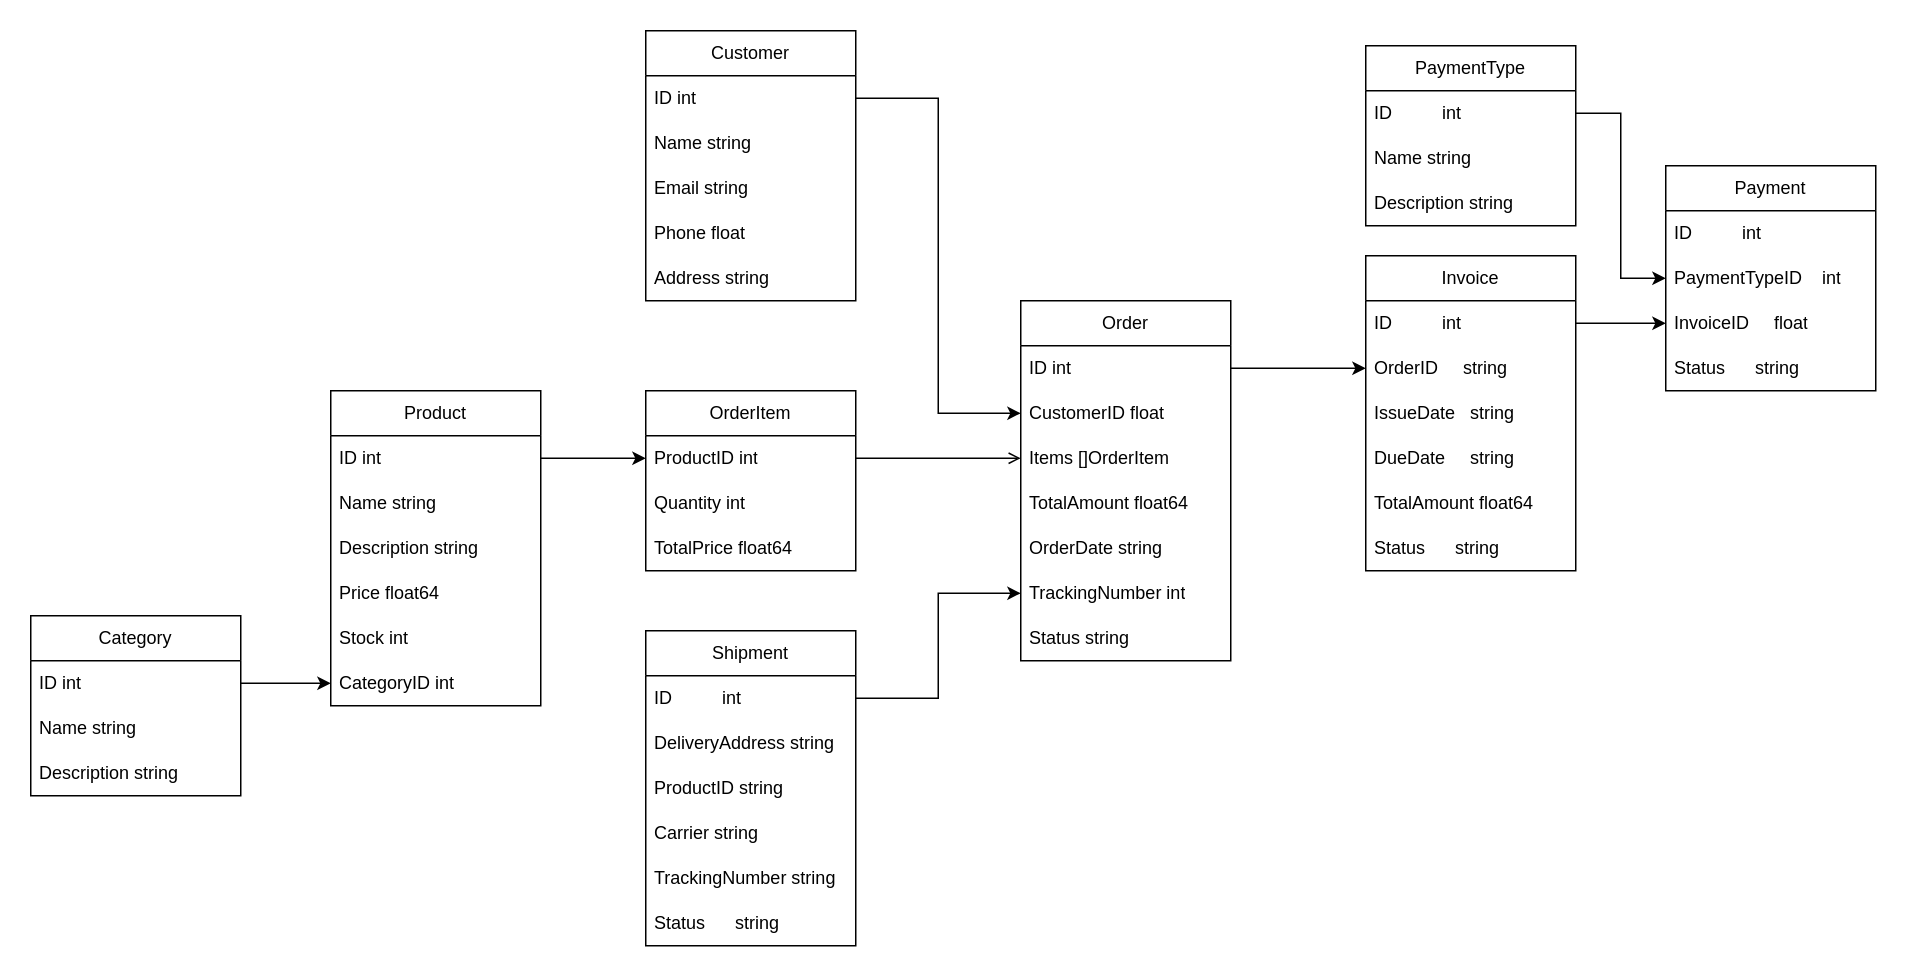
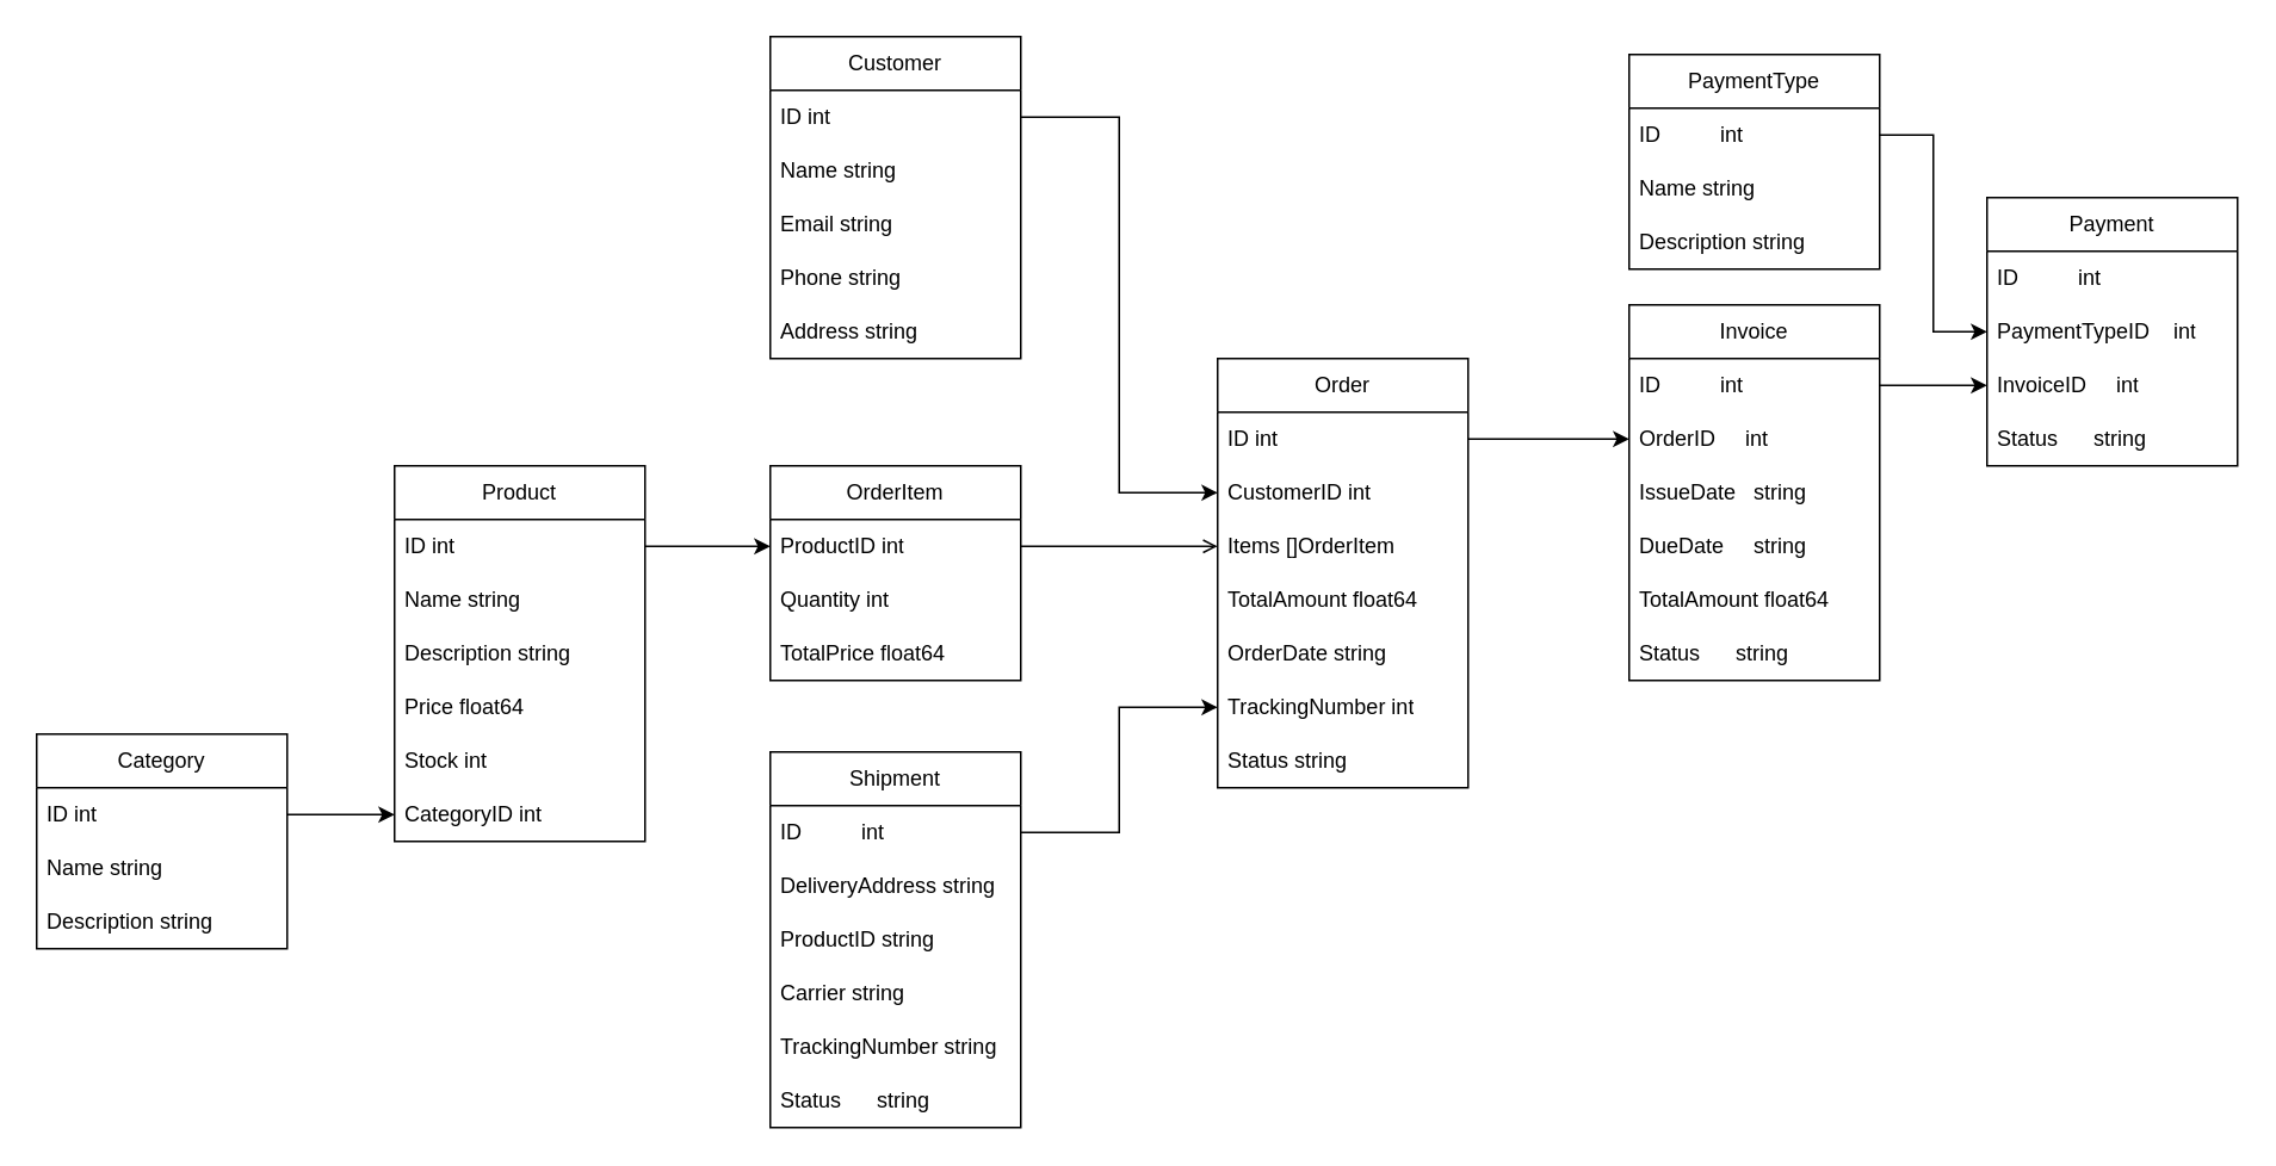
- <mxCell id="48" value="Phone   float" style="text;strokeColor=none;fillColor=none;align=left;verticalAlign=middle;spacingLeft=4;spacingRight=4;overflow=hidden;points=[[0,0.5],[1,0.5]];portConstraint=eastwest;rotatable=0;whiteSpace=wrap;html=1;" parent="44" vertex="1"><mxGeometry y="120" width="140" height="30" as="geometry" /></mxCell>
+ <mxCell id="48" value="Phone   string" style="text;strokeColor=none;fillColor=none;align=left;verticalAlign=middle;spacingLeft=4;spacingRight=4;overflow=hidden;points=[[0,0.5],[1,0.5]];portConstraint=eastwest;rotatable=0;whiteSpace=wrap;html=1;" parent="44" vertex="1"><mxGeometry y="120" width="140" height="30" as="geometry" /></mxCell>
- <mxCell id="19" value="&lt;div style=&quot;border-color: var(--border-color);&quot;&gt;InvoiceID&amp;nbsp; &amp;nbsp; &amp;nbsp;float&lt;/div&gt;" style="text;strokeColor=none;fillColor=none;align=left;verticalAlign=middle;spacingLeft=4;spacingRight=4;overflow=hidden;points=[[0,0.5],[1,0.5]];portConstraint=eastwest;rotatable=0;whiteSpace=wrap;html=1;" parent="16" vertex="1"><mxGeometry y="90" width="140" height="30" as="geometry" /></mxCell>
+ <mxCell id="19" value="&lt;div style=&quot;border-color: var(--border-color);&quot;&gt;InvoiceID&amp;nbsp; &amp;nbsp; &amp;nbsp;int&lt;/div&gt;" style="text;strokeColor=none;fillColor=none;align=left;verticalAlign=middle;spacingLeft=4;spacingRight=4;overflow=hidden;points=[[0,0.5],[1,0.5]];portConstraint=eastwest;rotatable=0;whiteSpace=wrap;html=1;" parent="16" vertex="1"><mxGeometry y="90" width="140" height="30" as="geometry" /></mxCell>
- <mxCell id="4" value="&lt;div style=&quot;border-color: var(--border-color);&quot;&gt;OrderID&amp;nbsp; &amp;nbsp; &amp;nbsp;string&lt;/div&gt;" style="text;strokeColor=none;fillColor=none;align=left;verticalAlign=middle;spacingLeft=4;spacingRight=4;overflow=hidden;points=[[0,0.5],[1,0.5]];portConstraint=eastwest;rotatable=0;whiteSpace=wrap;html=1;" parent="2" vertex="1"><mxGeometry y="60" width="140" height="30" as="geometry" /></mxCell>
+ <mxCell id="4" value="&lt;div style=&quot;border-color: var(--border-color);&quot;&gt;OrderID&amp;nbsp; &amp;nbsp; &amp;nbsp;int&lt;/div&gt;" style="text;strokeColor=none;fillColor=none;align=left;verticalAlign=middle;spacingLeft=4;spacingRight=4;overflow=hidden;points=[[0,0.5],[1,0.5]];portConstraint=eastwest;rotatable=0;whiteSpace=wrap;html=1;" parent="2" vertex="1"><mxGeometry y="60" width="140" height="30" as="geometry" /></mxCell>
- <mxCell id="31" value="CustomerID     float" style="text;strokeColor=none;fillColor=none;align=left;verticalAlign=middle;spacingLeft=4;spacingRight=4;overflow=hidden;points=[[0,0.5],[1,0.5]];portConstraint=eastwest;rotatable=0;whiteSpace=wrap;html=1;" parent="29" vertex="1"><mxGeometry y="60" width="140" height="30" as="geometry" /></mxCell>
+ <mxCell id="31" value="CustomerID     int" style="text;strokeColor=none;fillColor=none;align=left;verticalAlign=middle;spacingLeft=4;spacingRight=4;overflow=hidden;points=[[0,0.5],[1,0.5]];portConstraint=eastwest;rotatable=0;whiteSpace=wrap;html=1;" parent="29" vertex="1"><mxGeometry y="60" width="140" height="30" as="geometry" /></mxCell>
